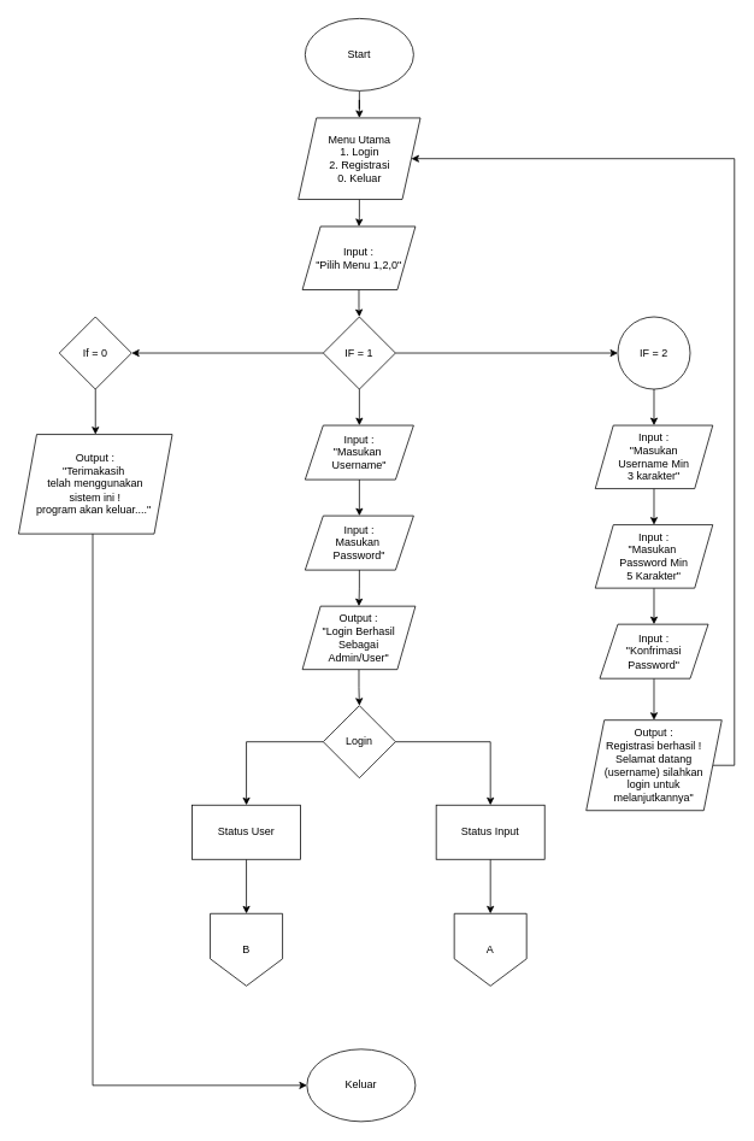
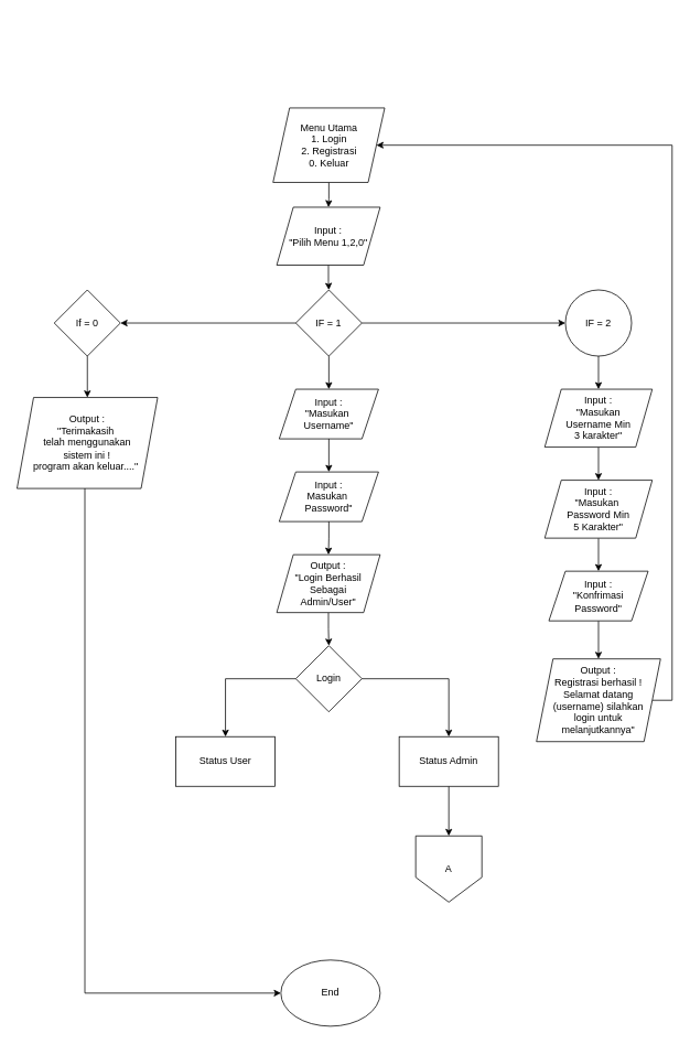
- <mxCell id="3" value="Start" style="ellipse;whiteSpace=wrap;html=1;" vertex="1" parent="1"><mxGeometry x="337" y="20" width="120" height="80" as="geometry" /></mxCell>
- <mxCell id="2" style="edgeStyle=orthogonalEdgeStyle;rounded=0;orthogonalLoop=1;jettySize=auto;html=1;" edge="1" parent="1" source="3" target="5"><mxGeometry relative="1" as="geometry"><mxPoint x="397" y="160" as="targetPoint" /></mxGeometry></mxCell>
- <mxCell id="26" value="Status Input" style="rounded=0;whiteSpace=wrap;html=1;" vertex="1" parent="1"><mxGeometry x="482" y="890" width="120" height="60" as="geometry" /></mxCell>
+ <mxCell id="26" value="Status Admin" style="rounded=0;whiteSpace=wrap;html=1;" vertex="1" parent="1"><mxGeometry x="482" y="890" width="120" height="60" as="geometry" /></mxCell>
- <mxCell id="27" style="edgeStyle=orthogonalEdgeStyle;rounded=0;orthogonalLoop=1;jettySize=auto;html=1;" edge="1" parent="1" source="28" target="29"><mxGeometry relative="1" as="geometry"><mxPoint x="272" y="1020" as="targetPoint" /></mxGeometry></mxCell>
- <mxCell id="29" value="B" style="shape=offPageConnector;whiteSpace=wrap;html=1;fillColor=light-dark(#FFFFFF,#660066);" vertex="1" parent="1"><mxGeometry x="232" y="1010" width="80" height="80" as="geometry" /></mxCell>
- <mxCell id="41" value="Keluar" style="ellipse;whiteSpace=wrap;html=1;" vertex="1" parent="1"><mxGeometry x="339" y="1160" width="120" height="80" as="geometry" /></mxCell>
+ <mxCell id="41" value="End" style="ellipse;whiteSpace=wrap;html=1;" vertex="1" parent="1"><mxGeometry x="339" y="1160" width="120" height="80" as="geometry" /></mxCell>
